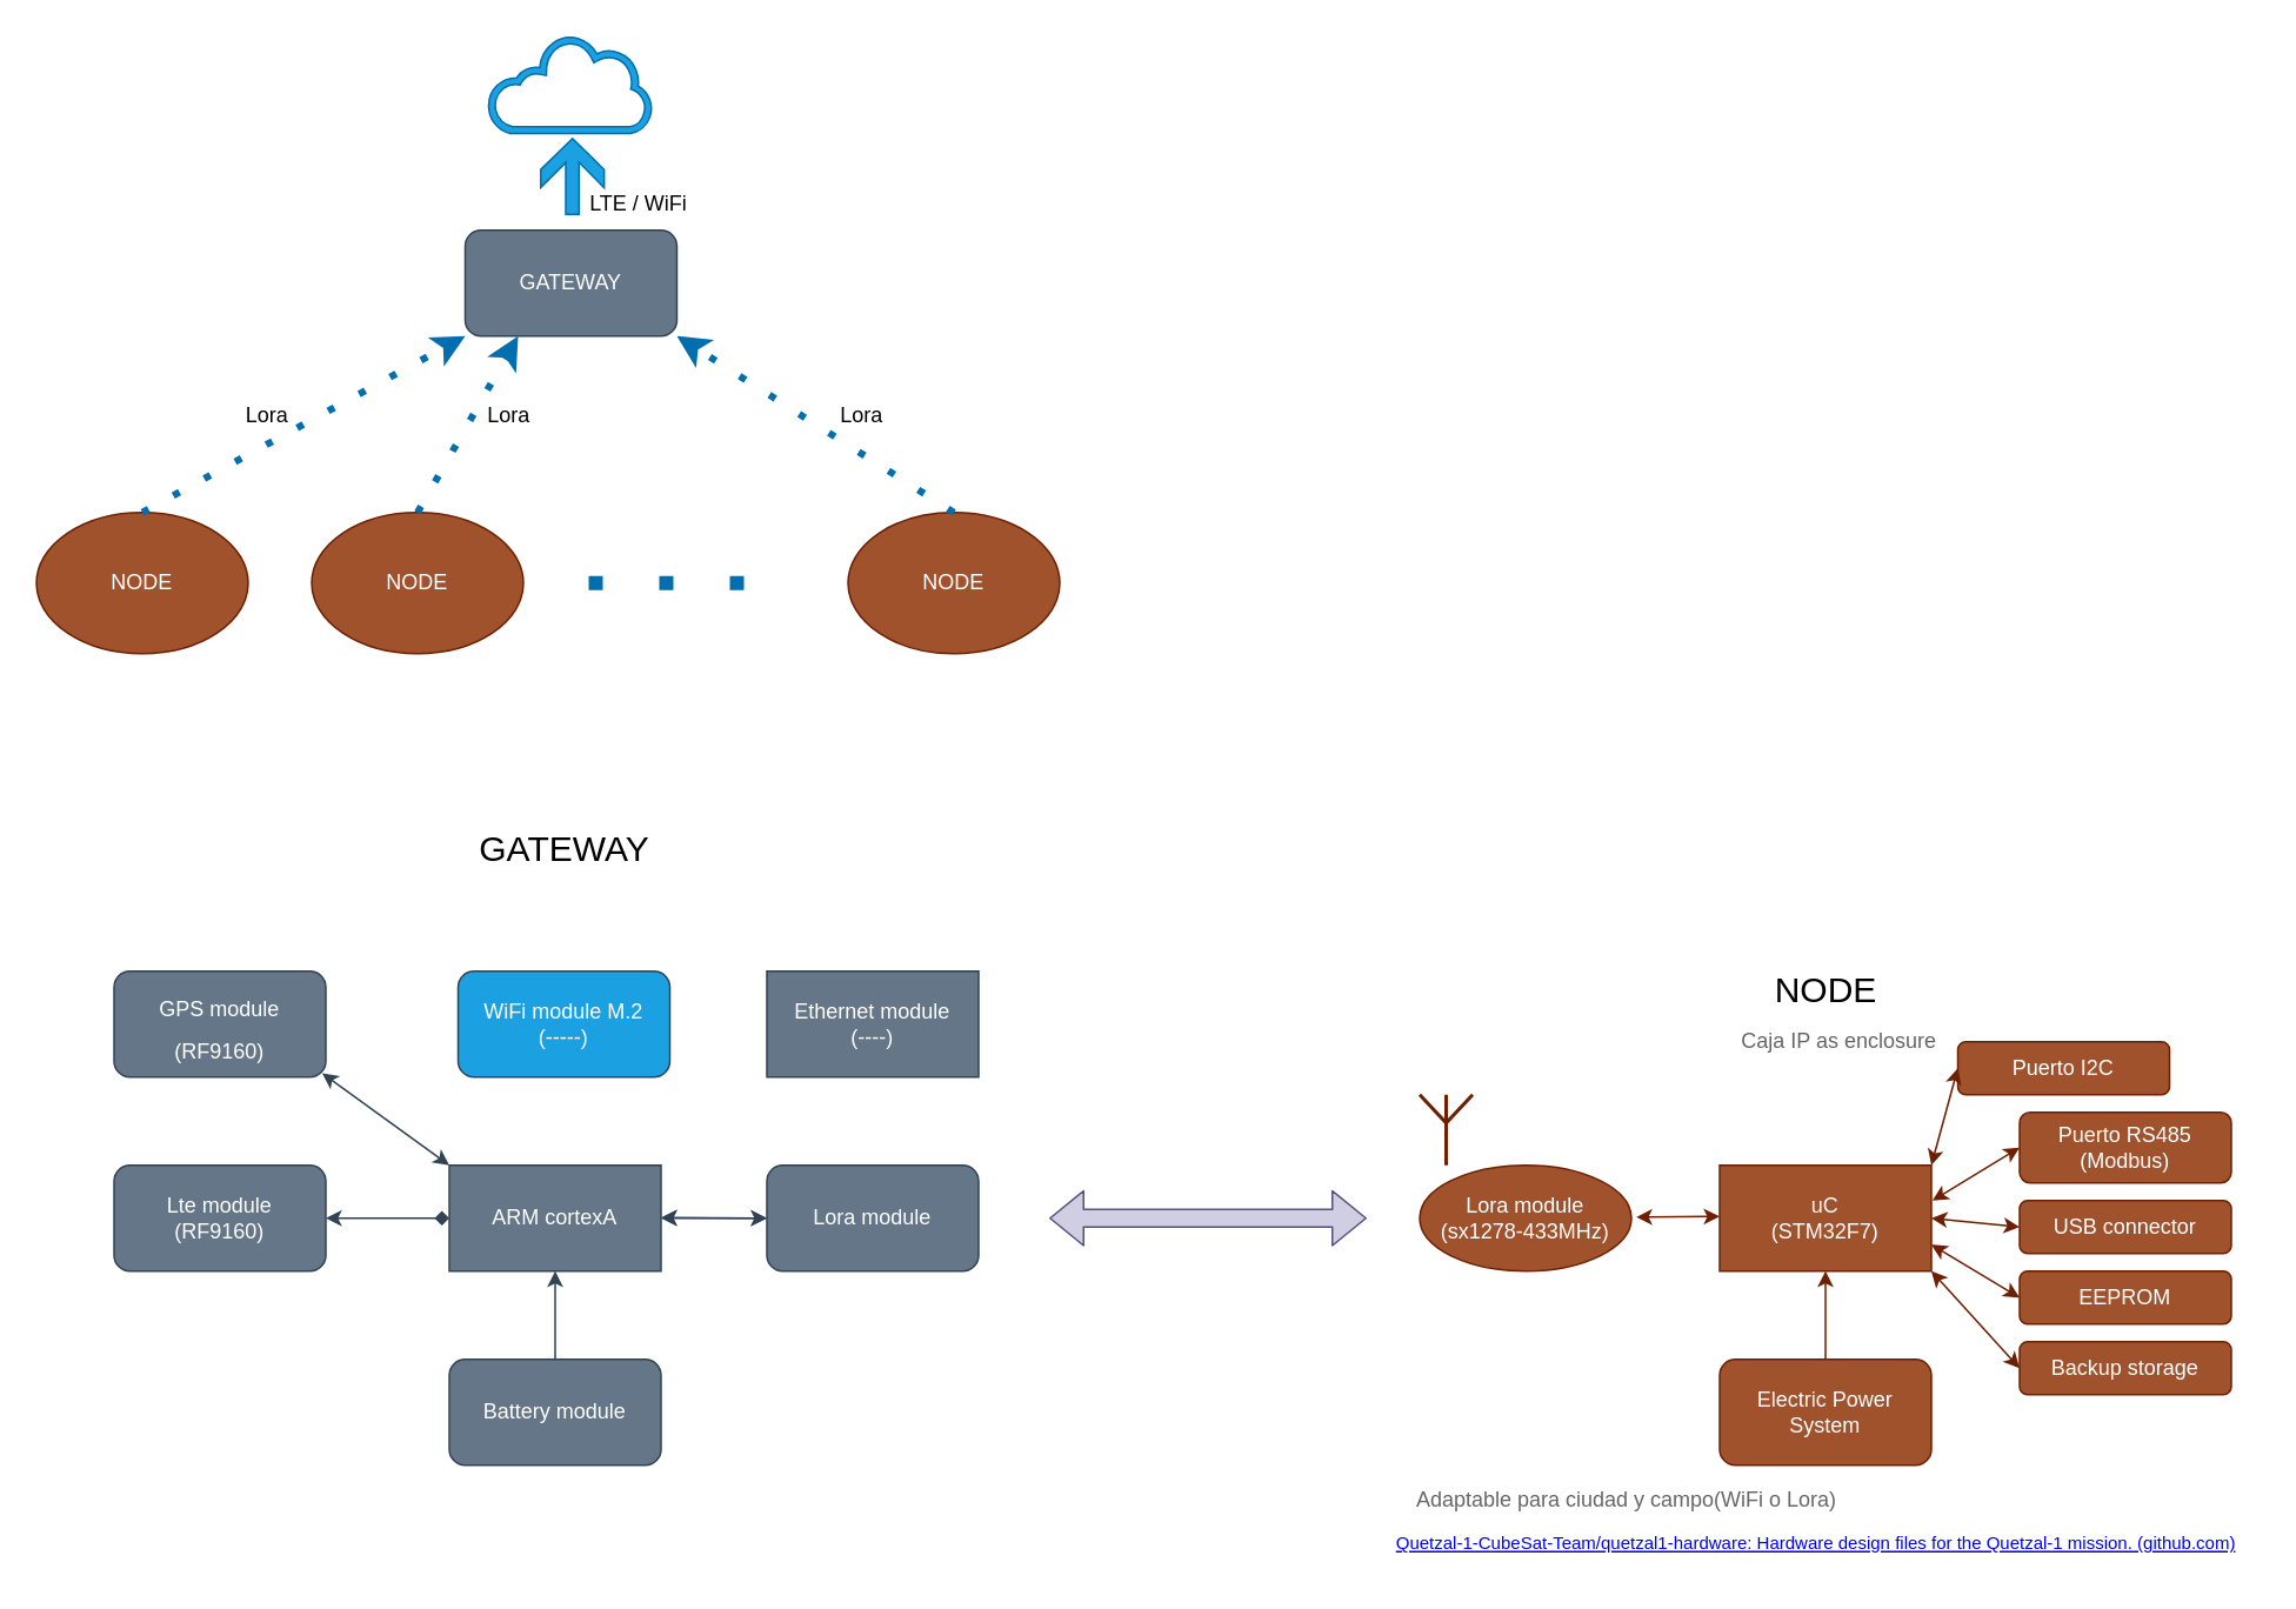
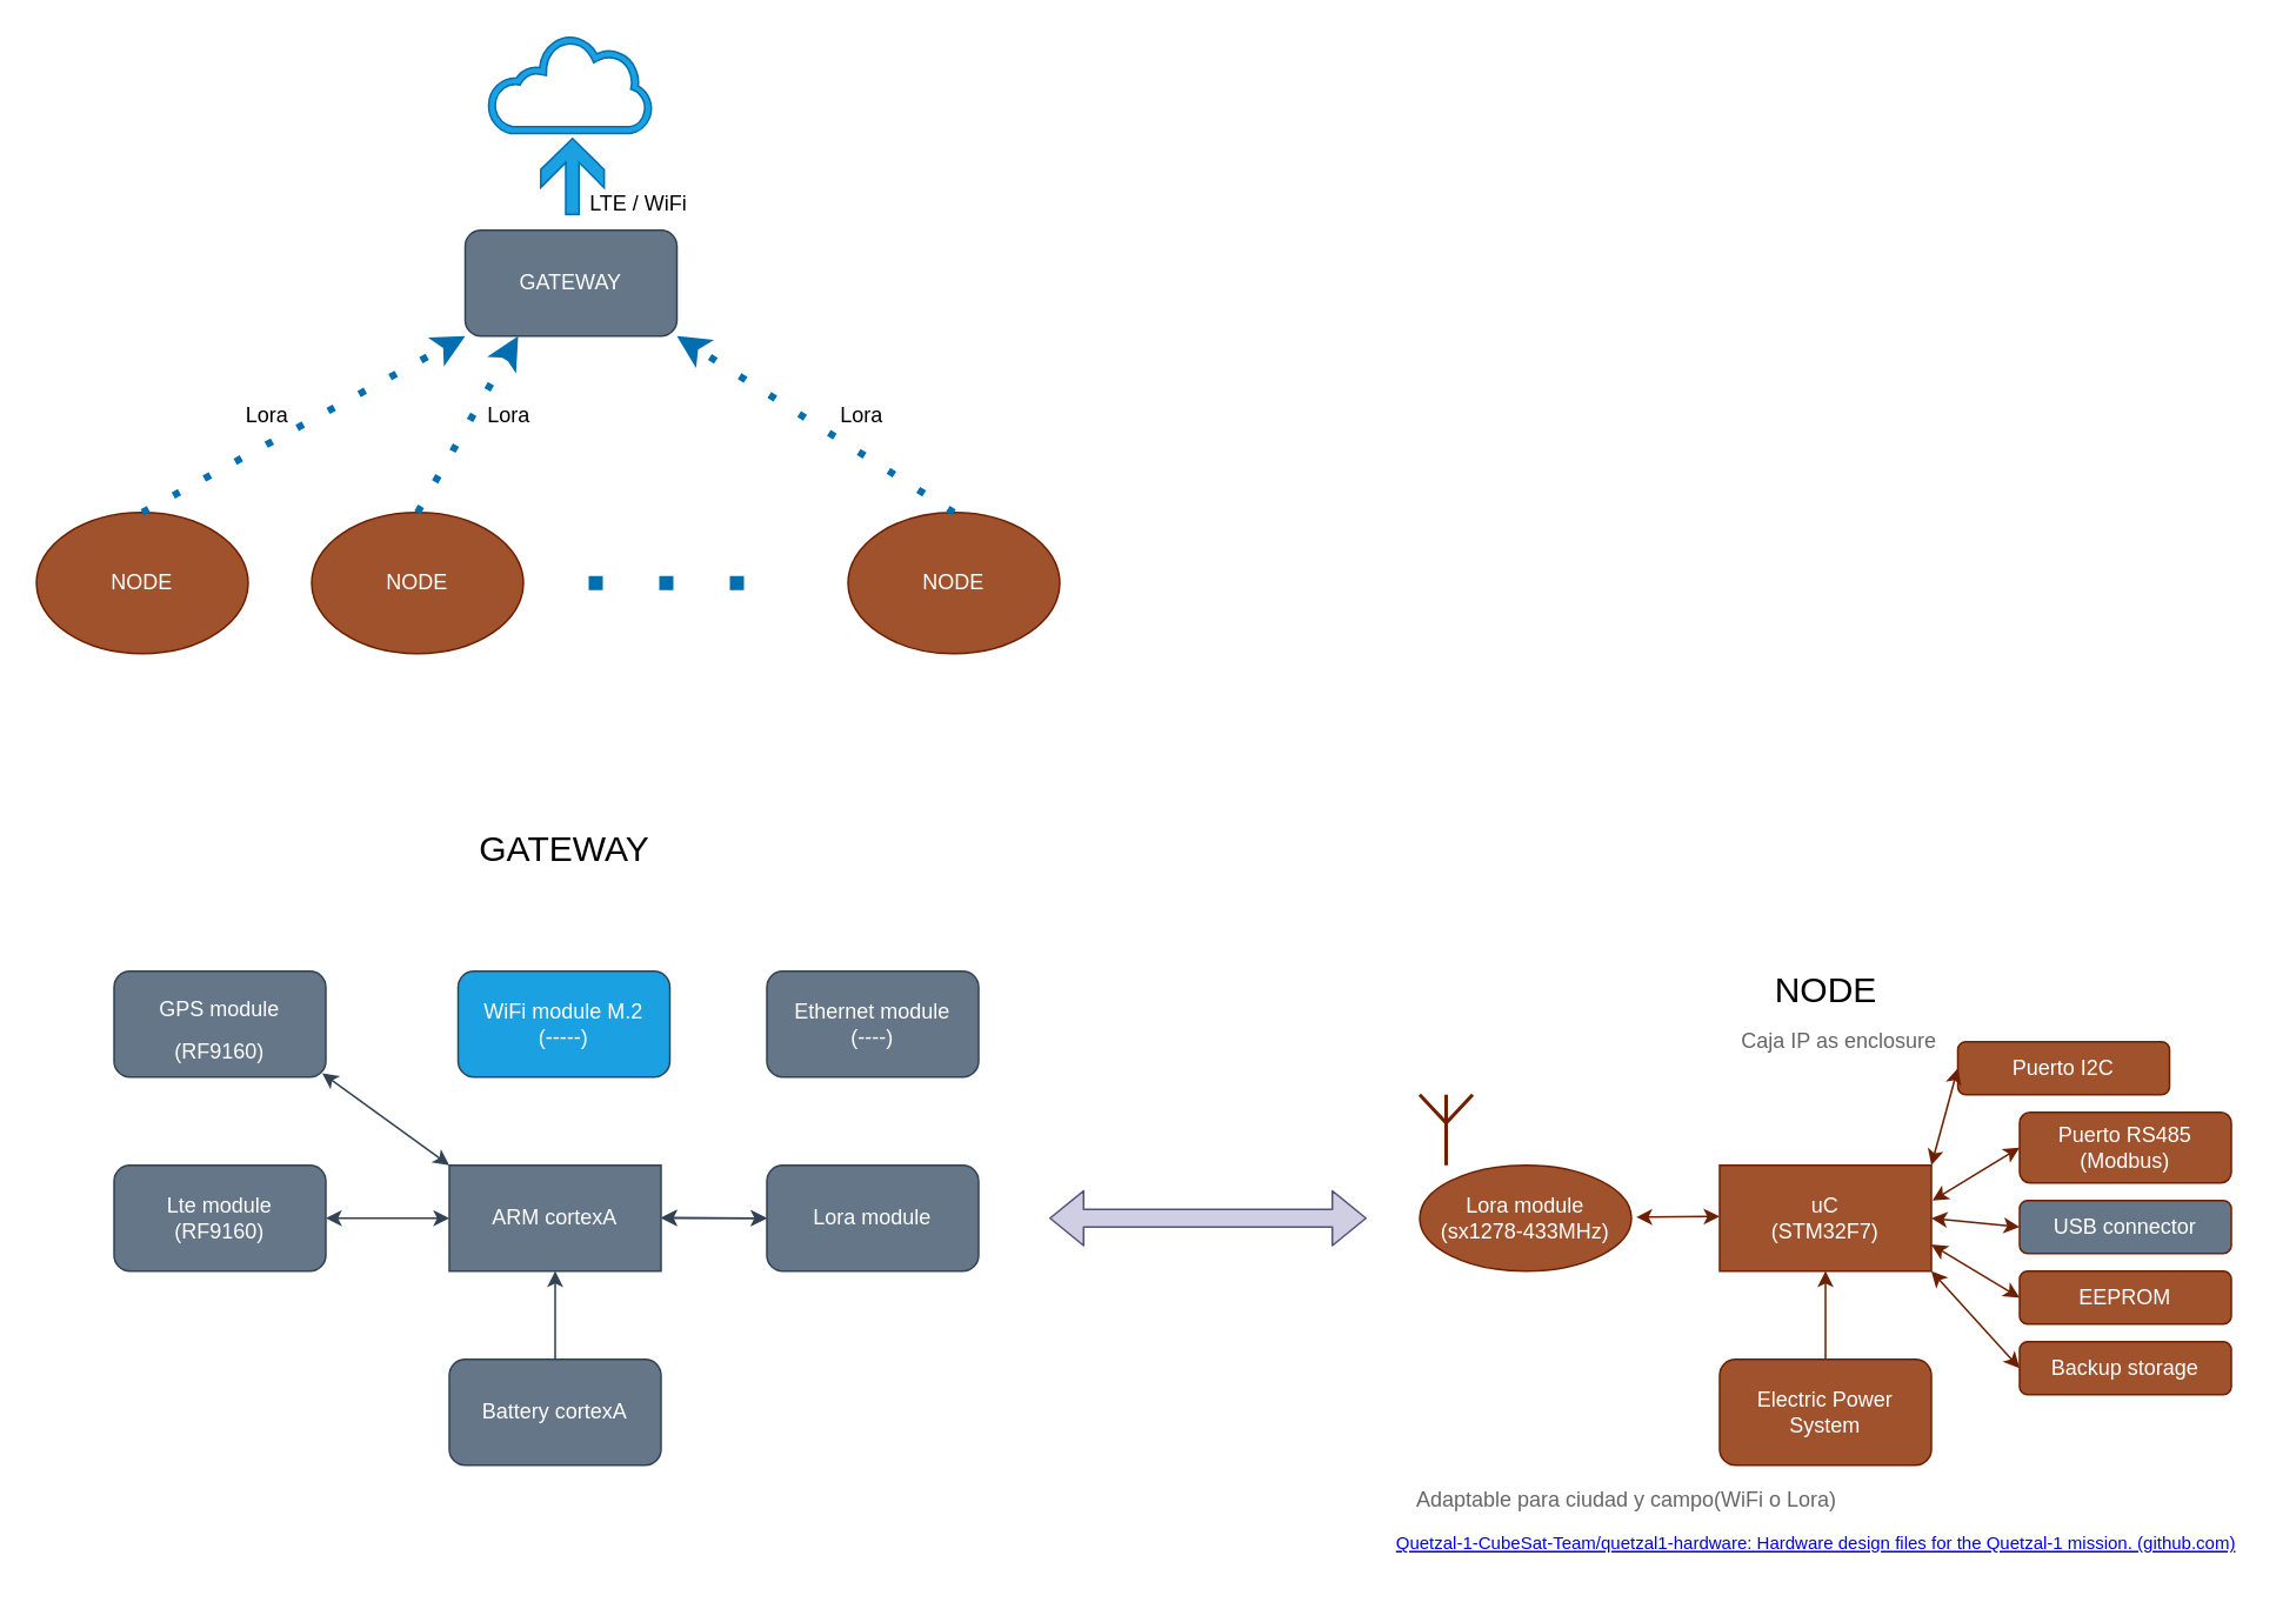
- <mxCell id="18" value="Ethernet module&lt;br&gt;(----)" style="whiteSpace=wrap;html=1;fillColor=#647687;fontColor=#ffffff;strokeColor=#314354;rounded=0;" parent="1" vertex="1"><mxGeometry x="434" y="550" width="120" height="60" as="geometry" /></mxCell>
+ <mxCell id="18" value="Ethernet module&lt;br&gt;(----)" style="rounded=1;whiteSpace=wrap;html=1;fillColor=#647687;fontColor=#ffffff;strokeColor=#314354;" parent="1" vertex="1"><mxGeometry x="434" y="550" width="120" height="60" as="geometry" /></mxCell>
- <mxCell id="13" value="" style="endArrow=diamond;startArrow=classic;html=1;fontSize=20;exitX=1;exitY=0.5;exitDx=0;exitDy=0;entryX=0;entryY=0.5;entryDx=0;entryDy=0;fillColor=#647687;strokeColor=#314354;" parent="1" source="5" target="2" edge="1"><mxGeometry width="50" height="50" relative="1" as="geometry"><mxPoint x="284" y="730" as="sourcePoint" /><mxPoint x="334" y="680" as="targetPoint" /></mxGeometry></mxCell>
+ <mxCell id="13" value="" style="endArrow=classic;startArrow=classic;html=1;fontSize=20;exitX=1;exitY=0.5;exitDx=0;exitDy=0;entryX=0;entryY=0.5;entryDx=0;entryDy=0;fillColor=#647687;strokeColor=#314354;" parent="1" source="5" target="2" edge="1"><mxGeometry width="50" height="50" relative="1" as="geometry"><mxPoint x="284" y="730" as="sourcePoint" /><mxPoint x="334" y="680" as="targetPoint" /></mxGeometry></mxCell>
- <mxCell id="25" value="USB connector" style="rounded=1;whiteSpace=wrap;html=1;fillColor=#a0522d;fontColor=#ffffff;strokeColor=#6D1F00;" parent="1" vertex="1"><mxGeometry x="1144" y="680" width="120" height="30" as="geometry" /></mxCell>
+ <mxCell id="25" value="USB connector" style="rounded=1;whiteSpace=wrap;html=1;fillColor=#647687;fontColor=#ffffff;strokeColor=#6D1F00;" parent="1" vertex="1"><mxGeometry x="1144" y="680" width="120" height="30" as="geometry" /></mxCell>
- <mxCell id="3" value="Battery module" style="rounded=1;whiteSpace=wrap;html=1;fillColor=#647687;fontColor=#ffffff;strokeColor=#314354;" parent="1" vertex="1"><mxGeometry x="254" y="770" width="120" height="60" as="geometry" /></mxCell>
+ <mxCell id="3" value="Battery cortexA" style="rounded=1;whiteSpace=wrap;html=1;fillColor=#647687;fontColor=#ffffff;strokeColor=#314354;" parent="1" vertex="1"><mxGeometry x="254" y="770" width="120" height="60" as="geometry" /></mxCell>
